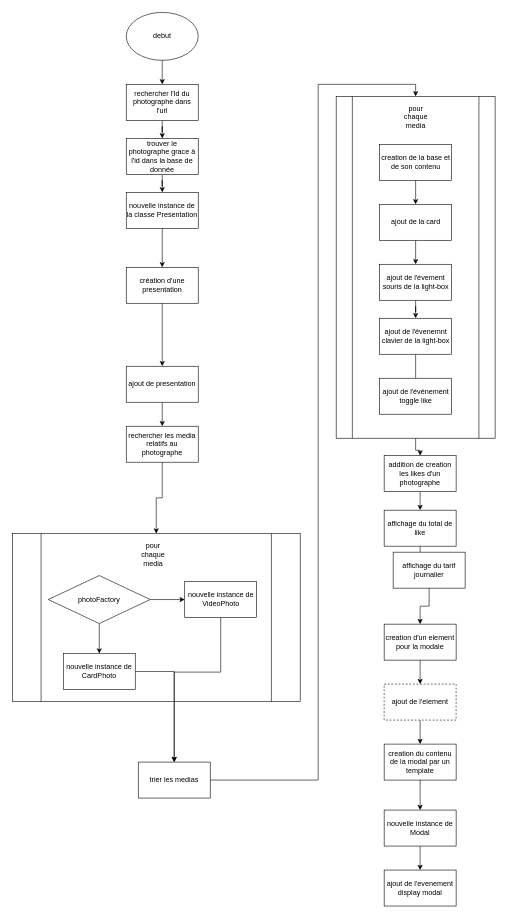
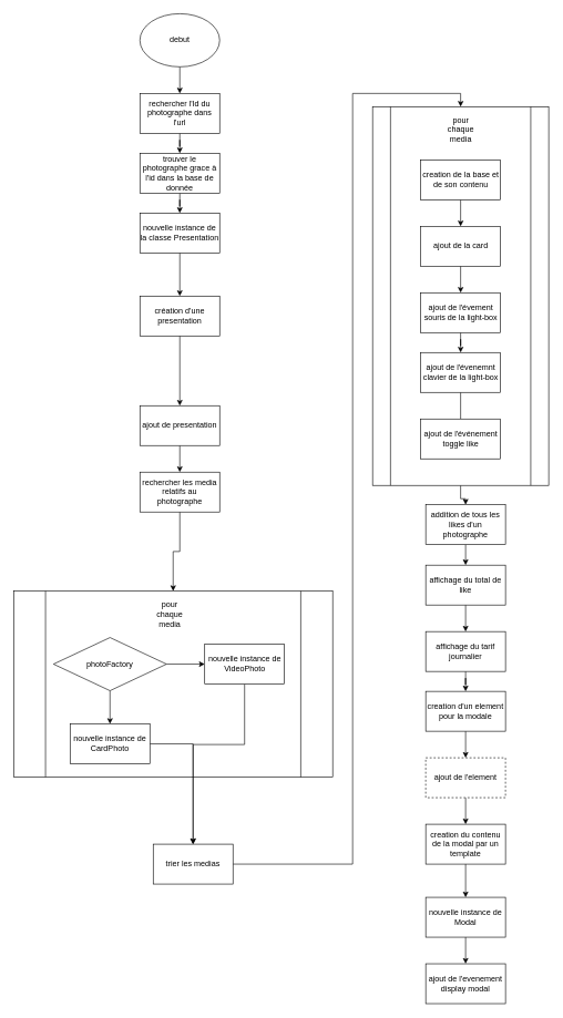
- <mxCell id="49" value="addition de creation les likes d'un photographe" style="rounded=0;whiteSpace=wrap;html=1;" vertex="1" parent="1"><mxGeometry x="640" y="759" width="120" height="60" as="geometry" /></mxCell>
+ <mxCell id="49" value="addition de tous les likes d'un photographe" style="rounded=0;whiteSpace=wrap;html=1;" vertex="1" parent="1"><mxGeometry x="640" y="759" width="120" height="60" as="geometry" /></mxCell>
- <mxCell id="53" value="affichage du tarif journalier" style="rounded=0;whiteSpace=wrap;html=1;" vertex="1" parent="1"><mxGeometry x="655" y="920" width="120" height="60" as="geometry" /></mxCell>
+ <mxCell id="53" value="affichage du tarif journalier" style="rounded=0;whiteSpace=wrap;html=1;" vertex="1" parent="1"><mxGeometry x="640" y="950" width="120" height="60" as="geometry" /></mxCell>
